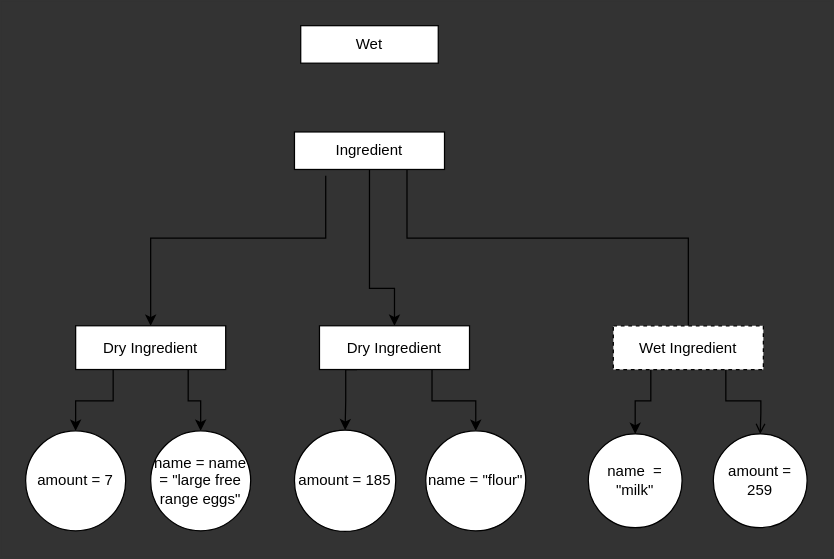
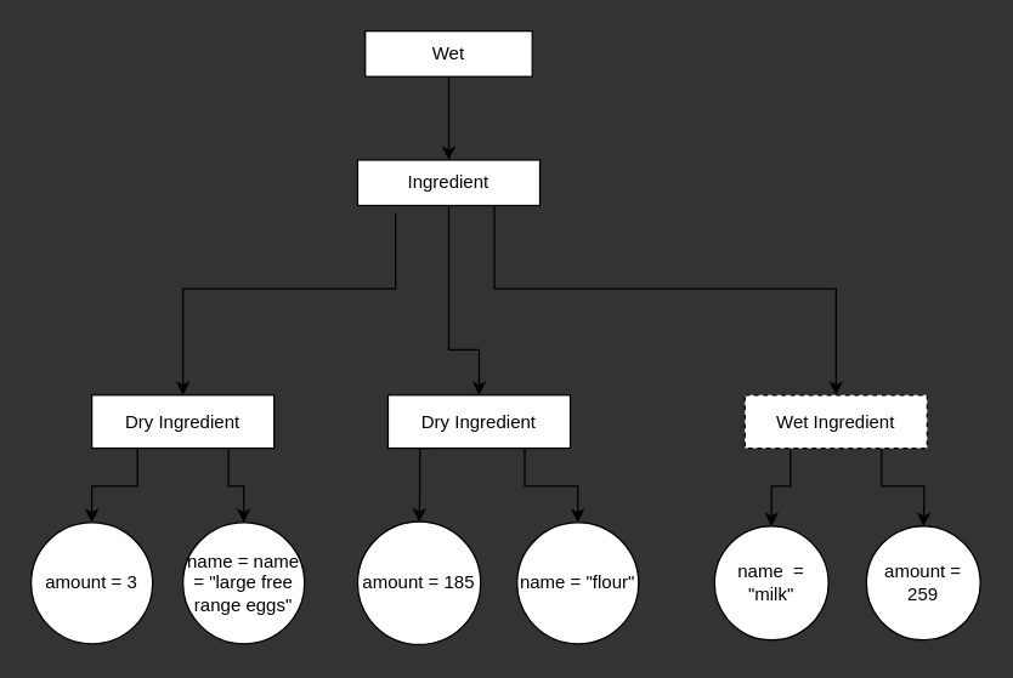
+ <mxCell id="2" style="edgeStyle=orthogonalEdgeStyle;rounded=0;orthogonalLoop=1;jettySize=auto;html=1;exitX=0.5;exitY=1;exitDx=0;exitDy=0;entryX=0.5;entryY=0;entryDx=0;entryDy=0;" edge="1" parent="1" source="3" target="8"><mxGeometry relative="1" as="geometry" /></mxCell>
- <mxCell id="7" style="edgeStyle=orthogonalEdgeStyle;rounded=0;orthogonalLoop=1;jettySize=auto;html=1;exitX=0.75;exitY=1;exitDx=0;exitDy=0;entryX=0.5;entryY=0;entryDx=0;entryDy=0;endArrow=none;" edge="1" parent="1" source="8" target="21"><mxGeometry relative="1" as="geometry"><Array as="points"><mxPoint x="325" y="190" /><mxPoint x="550" y="190" /></Array></mxGeometry></mxCell>
+ <mxCell id="7" style="edgeStyle=orthogonalEdgeStyle;rounded=0;orthogonalLoop=1;jettySize=auto;html=1;exitX=0.75;exitY=1;exitDx=0;exitDy=0;entryX=0.5;entryY=0;entryDx=0;entryDy=0;" edge="1" parent="1" source="8" target="21"><mxGeometry relative="1" as="geometry"><Array as="points"><mxPoint x="325" y="190" /><mxPoint x="550" y="190" /></Array></mxGeometry></mxCell>
- <mxCell id="19" style="edgeStyle=orthogonalEdgeStyle;rounded=0;orthogonalLoop=1;jettySize=auto;html=1;exitX=0.75;exitY=1;exitDx=0;exitDy=0;entryX=0.5;entryY=0;entryDx=0;entryDy=0;endArrow=open;" edge="1" parent="1" source="21" target="18"><mxGeometry relative="1" as="geometry"><Array as="points"><mxPoint x="580" y="320" /><mxPoint x="608" y="320" /><mxPoint x="608" y="330" /></Array></mxGeometry></mxCell>
+ <mxCell id="19" style="edgeStyle=orthogonalEdgeStyle;rounded=0;orthogonalLoop=1;jettySize=auto;html=1;exitX=0.75;exitY=1;exitDx=0;exitDy=0;entryX=0.5;entryY=0;entryDx=0;entryDy=0;" edge="1" parent="1" source="21" target="18"><mxGeometry relative="1" as="geometry"><Array as="points"><mxPoint x="580" y="320" /><mxPoint x="608" y="320" /><mxPoint x="608" y="330" /></Array></mxGeometry></mxCell>
- <mxCell id="4" value="amount = 7" style="ellipse;whiteSpace=wrap;html=1;aspect=fixed;" vertex="1" parent="1"><mxGeometry x="20" y="344" width="80" height="80" as="geometry" /></mxCell>
+ <mxCell id="4" value="amount = 3" style="ellipse;whiteSpace=wrap;html=1;aspect=fixed;" vertex="1" parent="1"><mxGeometry x="20" y="344" width="80" height="80" as="geometry" /></mxCell>
